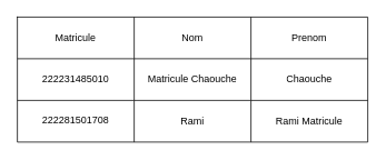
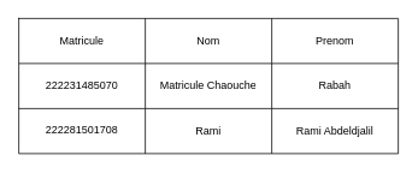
- <mxCell id="8" value="222231485010" style="shape=partialRectangle;html=1;whiteSpace=wrap;connectable=0;strokeColor=inherit;overflow=hidden;fillColor=none;top=0;left=0;bottom=0;right=0;pointerEvents=1;" vertex="1" parent="7"><mxGeometry width="140" height="50" as="geometry"><mxRectangle width="140" height="50" as="alternateBounds" /></mxGeometry></mxCell>
+ <mxCell id="8" value="222231485070" style="shape=partialRectangle;html=1;whiteSpace=wrap;connectable=0;strokeColor=inherit;overflow=hidden;fillColor=none;top=0;left=0;bottom=0;right=0;pointerEvents=1;" vertex="1" parent="7"><mxGeometry width="140" height="50" as="geometry"><mxRectangle width="140" height="50" as="alternateBounds" /></mxGeometry></mxCell>
- <mxCell id="10" value="Chaouche" style="shape=partialRectangle;html=1;whiteSpace=wrap;connectable=0;strokeColor=inherit;overflow=hidden;fillColor=none;top=0;left=0;bottom=0;right=0;pointerEvents=1;" vertex="1" parent="7"><mxGeometry x="280" width="140" height="50" as="geometry"><mxRectangle width="140" height="50" as="alternateBounds" /></mxGeometry></mxCell>
+ <mxCell id="10" value="Rabah" style="shape=partialRectangle;html=1;whiteSpace=wrap;connectable=0;strokeColor=inherit;overflow=hidden;fillColor=none;top=0;left=0;bottom=0;right=0;pointerEvents=1;" vertex="1" parent="7"><mxGeometry x="280" width="140" height="50" as="geometry"><mxRectangle width="140" height="50" as="alternateBounds" /></mxGeometry></mxCell>
- <mxCell id="14" value="&lt;br&gt;Rami Matricule&lt;div&gt;&lt;br/&gt;&lt;/div&gt;" style="shape=partialRectangle;html=1;whiteSpace=wrap;connectable=0;strokeColor=inherit;overflow=hidden;fillColor=none;top=0;left=0;bottom=0;right=0;pointerEvents=1;" vertex="1" parent="11"><mxGeometry x="280" width="140" height="50" as="geometry"><mxRectangle width="140" height="50" as="alternateBounds" /></mxGeometry></mxCell>
+ <mxCell id="14" value="&lt;br&gt;Rami Abdeldjalil&lt;div&gt;&lt;br/&gt;&lt;/div&gt;" style="shape=partialRectangle;html=1;whiteSpace=wrap;connectable=0;strokeColor=inherit;overflow=hidden;fillColor=none;top=0;left=0;bottom=0;right=0;pointerEvents=1;" vertex="1" parent="11"><mxGeometry x="280" width="140" height="50" as="geometry"><mxRectangle width="140" height="50" as="alternateBounds" /></mxGeometry></mxCell>
